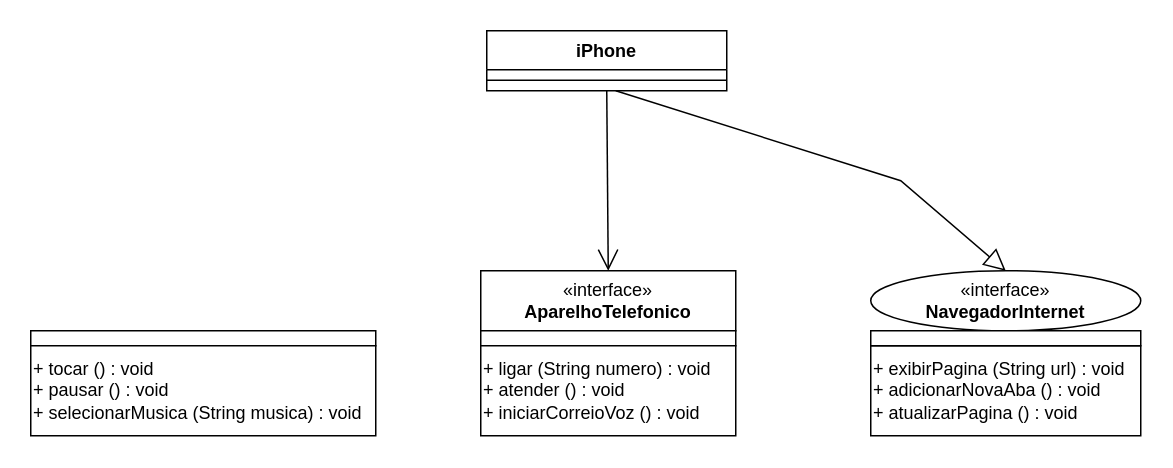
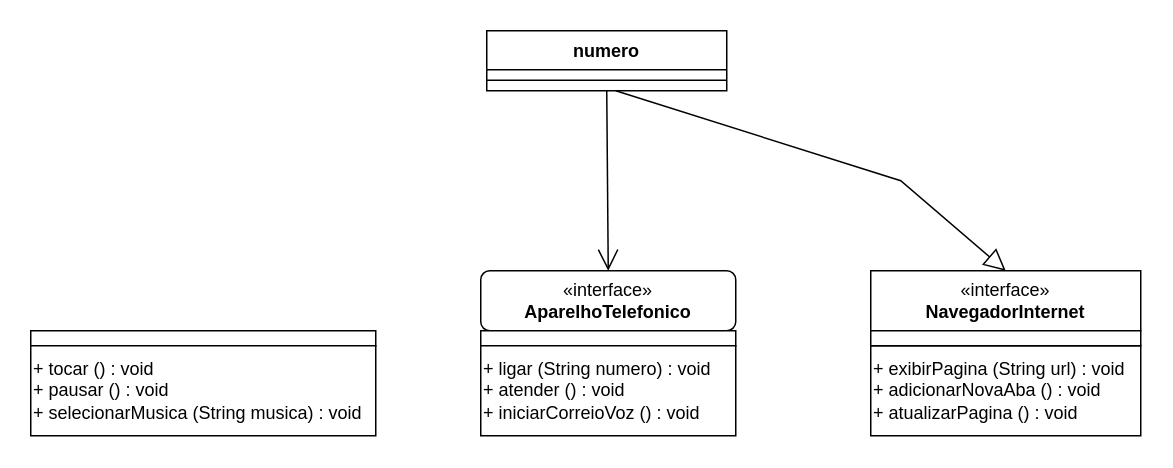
- <mxCell id="2" value="iPhone" style="swimlane;fontStyle=1;align=center;verticalAlign=top;childLayout=stackLayout;horizontal=1;startSize=26;horizontalStack=0;resizeParent=1;resizeParentMax=0;resizeLast=0;collapsible=1;marginBottom=0;whiteSpace=wrap;html=1;" parent="1" vertex="1"><mxGeometry x="324" y="20" width="160" height="40" as="geometry"><mxRectangle x="334" y="130" width="80" height="30" as="alternateBounds" /></mxGeometry></mxCell>
+ <mxCell id="2" value="numero" style="swimlane;fontStyle=1;align=center;verticalAlign=top;childLayout=stackLayout;horizontal=1;startSize=26;horizontalStack=0;resizeParent=1;resizeParentMax=0;resizeLast=0;collapsible=1;marginBottom=0;whiteSpace=wrap;html=1;" parent="1" vertex="1"><mxGeometry x="324" y="20" width="160" height="40" as="geometry"><mxRectangle x="334" y="130" width="80" height="30" as="alternateBounds" /></mxGeometry></mxCell>
- <mxCell id="4" value="«interface»&lt;br&gt;&lt;b&gt;AparelhoTelefonico&lt;/b&gt;" style="html=1;whiteSpace=wrap;" parent="1" vertex="1"><mxGeometry x="320" y="180" width="170" height="40" as="geometry" /></mxCell>
+ <mxCell id="4" value="«interface»&lt;br&gt;&lt;b&gt;AparelhoTelefonico&lt;/b&gt;" style="html=1;whiteSpace=wrap;rounded=1;" parent="1" vertex="1"><mxGeometry x="320" y="180" width="170" height="40" as="geometry" /></mxCell>
- <mxCell id="7" value="«interface»&lt;br&gt;&lt;b&gt;NavegadorInternet&lt;/b&gt;" style="ellipse;html=1;whiteSpace=wrap;gradientColor=none;" parent="1" vertex="1"><mxGeometry x="580" y="180" width="180" height="40" as="geometry" /></mxCell>
+ <mxCell id="7" value="«interface»&lt;br&gt;&lt;b&gt;NavegadorInternet&lt;/b&gt;" style="html=1;whiteSpace=wrap;gradientColor=none;" parent="1" vertex="1"><mxGeometry x="580" y="180" width="180" height="40" as="geometry" /></mxCell>
